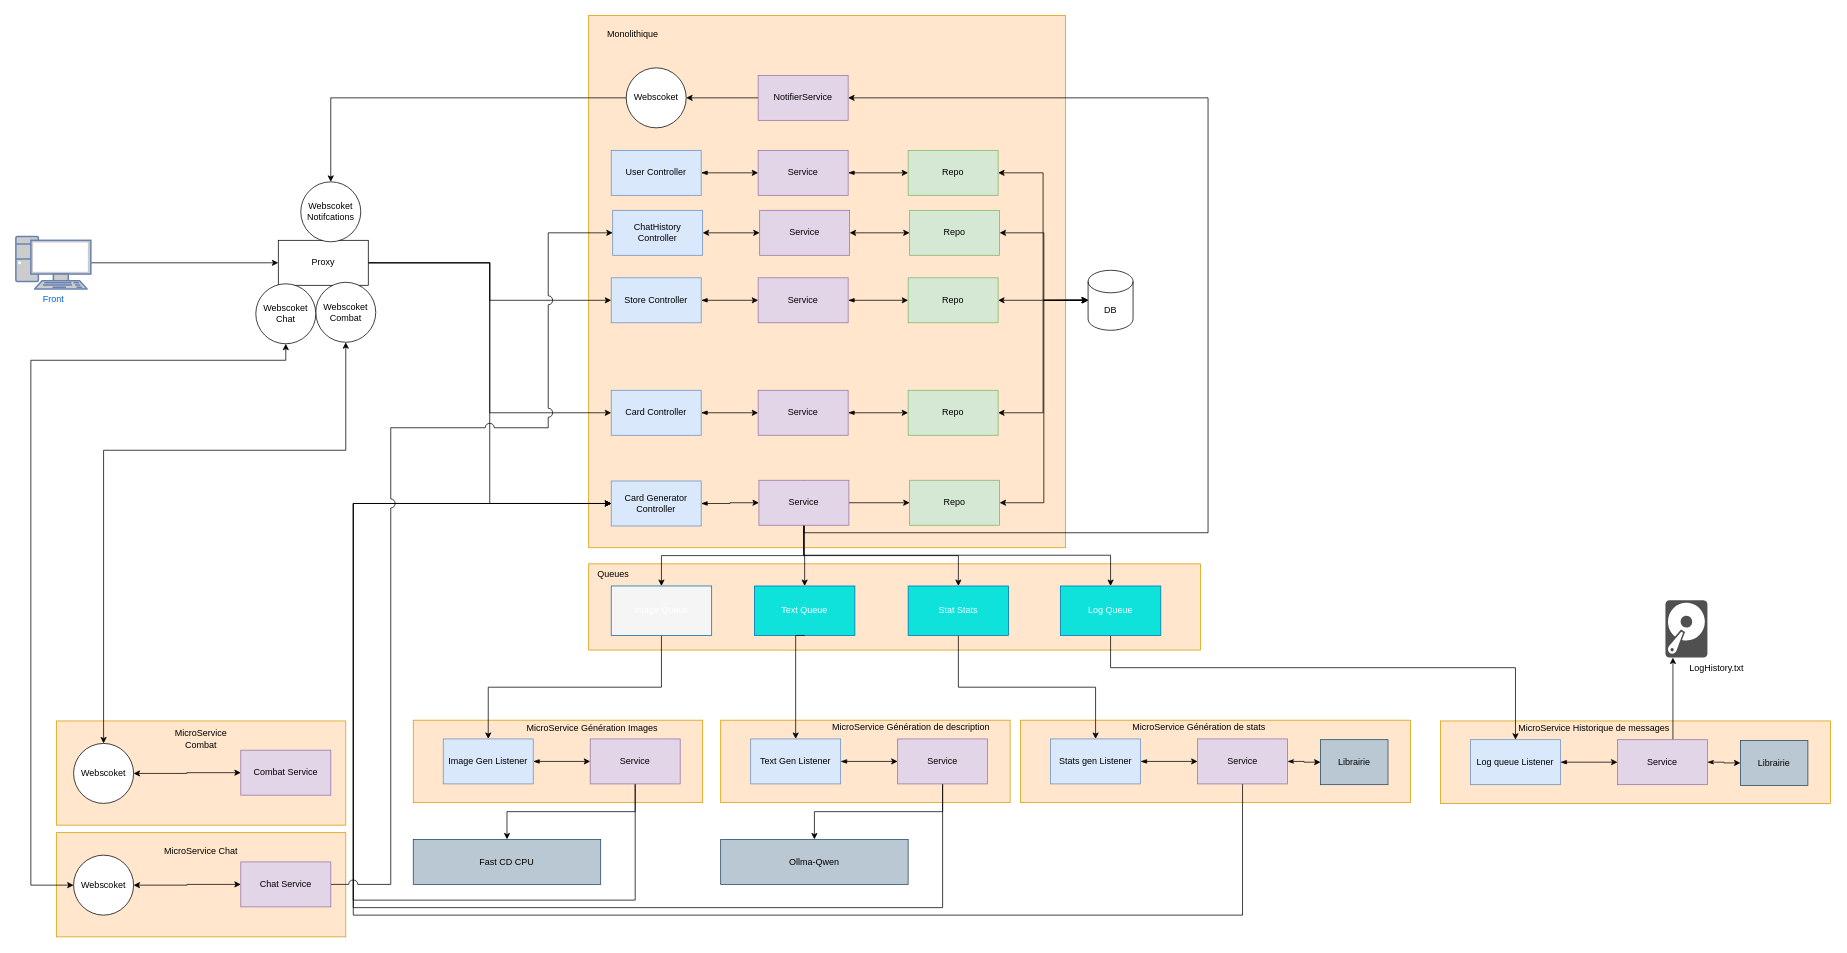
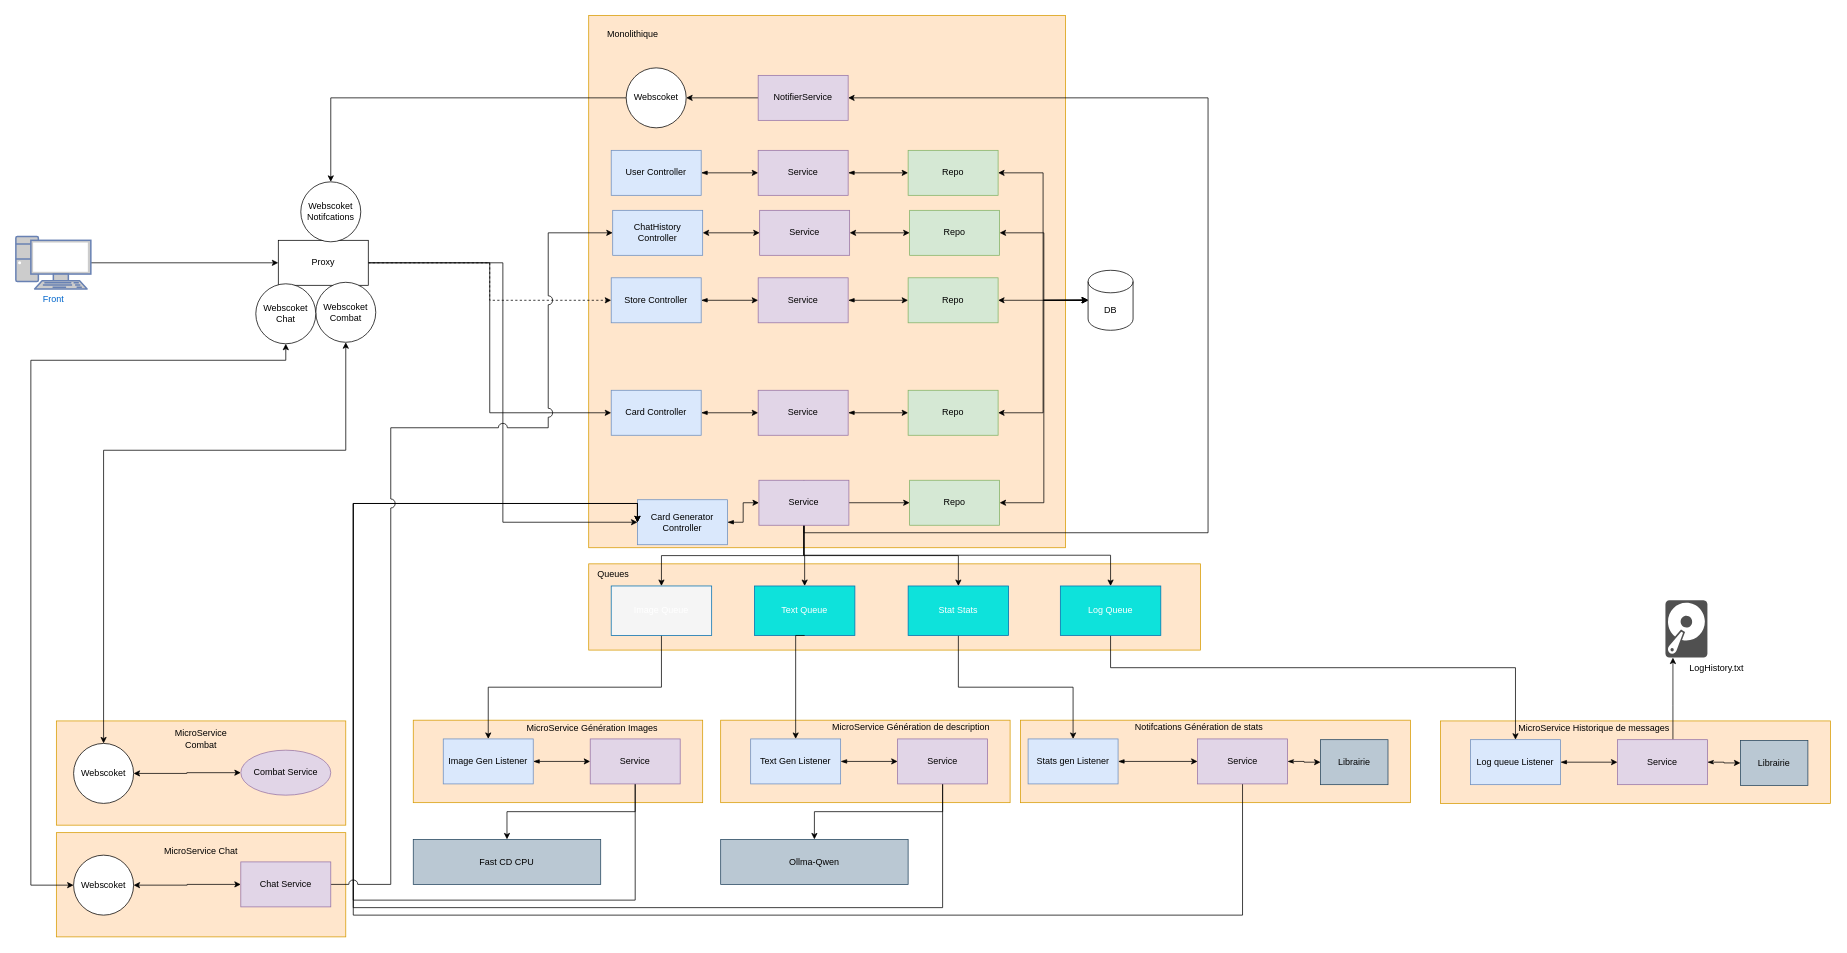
- <mxCell id="38" style="edgeStyle=orthogonalEdgeStyle;rounded=0;orthogonalLoop=1;jettySize=auto;html=1;exitX=1;exitY=0.5;exitDx=0;exitDy=0;entryX=0;entryY=0.5;entryDx=0;entryDy=0;" parent="1" source="41" target="7" edge="1"><mxGeometry relative="1" as="geometry" /></mxCell>
+ <mxCell id="38" style="edgeStyle=orthogonalEdgeStyle;rounded=0;orthogonalLoop=1;jettySize=auto;html=1;exitX=1;exitY=0.5;exitDx=0;exitDy=0;entryX=0;entryY=0.5;entryDx=0;entryDy=0;dashed=1;" parent="1" source="41" target="7" edge="1"><mxGeometry relative="1" as="geometry" /></mxCell>
- <mxCell id="23" value="Card Generator Controller" style="rounded=0;whiteSpace=wrap;html=1;fillColor=#dae8fc;strokeColor=#6c8ebf;" parent="1" vertex="1"><mxGeometry x="814" y="641" width="120" height="60" as="geometry" /></mxCell>
+ <mxCell id="23" value="Card Generator Controller" style="rounded=0;whiteSpace=wrap;html=1;fillColor=#dae8fc;strokeColor=#6c8ebf;" parent="1" vertex="1"><mxGeometry x="849" y="666" width="120" height="60" as="geometry" /></mxCell>
- <mxCell id="66" value="MicroService Génération de stats" style="text;html=1;align=center;verticalAlign=middle;whiteSpace=wrap;rounded=0;" parent="1" vertex="1"><mxGeometry x="1496" y="955" width="204" height="30" as="geometry" /></mxCell>
+ <mxCell id="66" value="Notifcations Génération de stats" style="text;html=1;align=center;verticalAlign=middle;whiteSpace=wrap;rounded=0;" parent="1" vertex="1"><mxGeometry x="1496" y="955" width="204" height="30" as="geometry" /></mxCell>
- <mxCell id="57" value="Stats gen Listener" style="rounded=0;whiteSpace=wrap;html=1;fillColor=#dae8fc;strokeColor=#6c8ebf;" parent="1" vertex="1"><mxGeometry x="1400" y="985" width="120" height="60" as="geometry" /></mxCell>
+ <mxCell id="57" value="Stats gen Listener" style="rounded=0;whiteSpace=wrap;html=1;fillColor=#dae8fc;strokeColor=#6c8ebf;" parent="1" vertex="1"><mxGeometry x="1370" y="985" width="120" height="60" as="geometry" /></mxCell>
- <mxCell id="79" value="Combat Service" style="rounded=0;whiteSpace=wrap;html=1;fillColor=#e1d5e7;strokeColor=#9673a6;" parent="1" vertex="1"><mxGeometry x="320" y="1000" width="120" height="60" as="geometry" /></mxCell>
+ <mxCell id="79" value="Combat Service" style="ellipse;whiteSpace=wrap;html=1;fillColor=#e1d5e7;strokeColor=#9673a6;" parent="1" vertex="1"><mxGeometry x="320" y="1000" width="120" height="60" as="geometry" /></mxCell>
